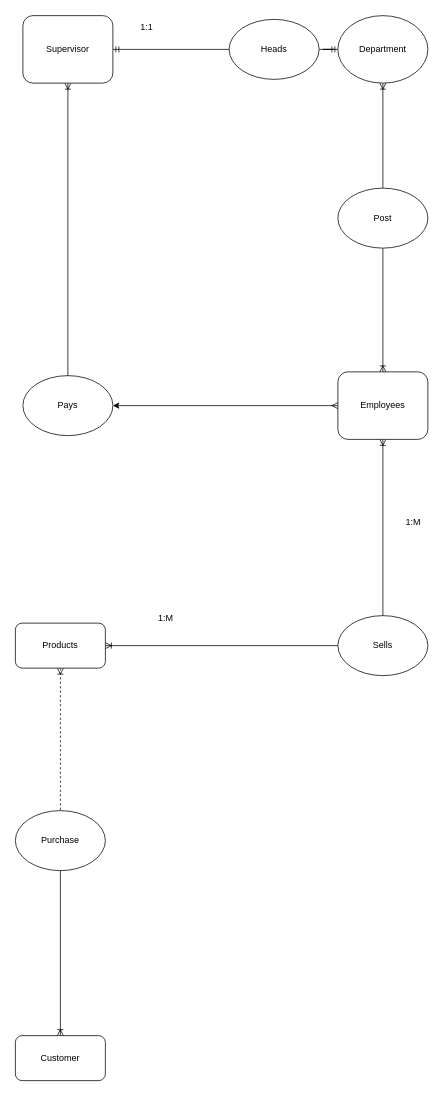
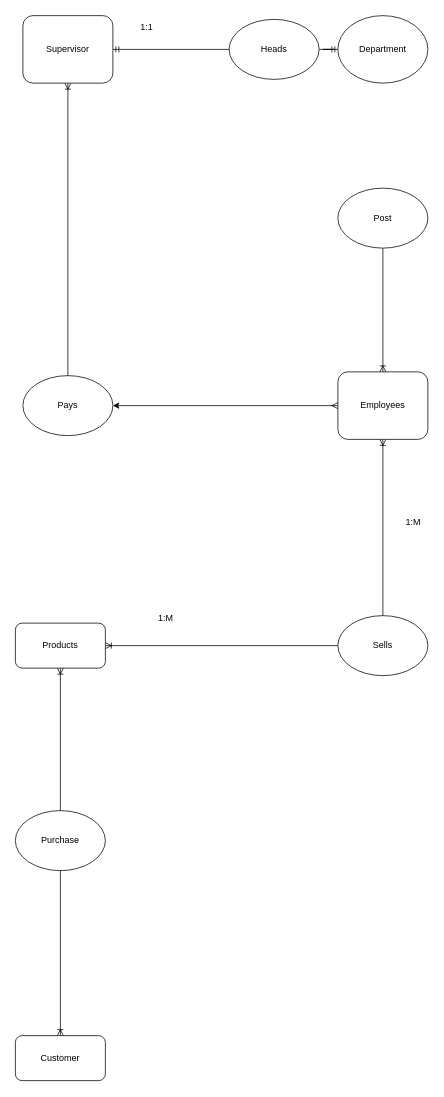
- <mxCell id="7" style="edgeStyle=orthogonalEdgeStyle;rounded=0;orthogonalLoop=1;jettySize=auto;html=1;entryX=0.5;entryY=0;entryDx=0;entryDy=0;endArrow=none;startFill=0;startArrow=ERoneToMany;" edge="1" parent="1" source="8" target="13"><mxGeometry relative="1" as="geometry" /></mxCell>
- <mxCell id="16" style="edgeStyle=orthogonalEdgeStyle;rounded=0;orthogonalLoop=1;jettySize=auto;html=1;entryX=0.5;entryY=0;entryDx=0;entryDy=0;endArrow=none;startFill=0;startArrow=ERoneToMany;dashed=1;" edge="1" parent="1" source="18" target="15"><mxGeometry relative="1" as="geometry" /></mxCell>
+ <mxCell id="16" style="edgeStyle=orthogonalEdgeStyle;rounded=0;orthogonalLoop=1;jettySize=auto;html=1;entryX=0.5;entryY=0;entryDx=0;entryDy=0;endArrow=none;startFill=0;startArrow=ERoneToMany;" edge="1" parent="1" source="18" target="15"><mxGeometry relative="1" as="geometry" /></mxCell>
